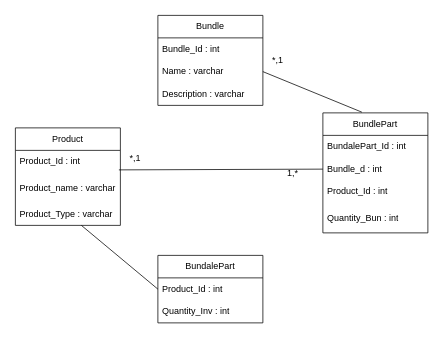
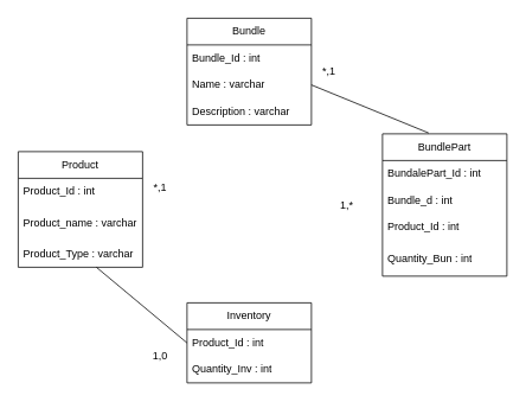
- <mxCell id="18" value="" style="endArrow=none;html=1;rounded=0;entryX=0;entryY=0.5;entryDx=0;entryDy=0;exitX=0.986;exitY=-0.1;exitDx=0;exitDy=0;exitPerimeter=0;" edge="1" parent="1" source="8" target="12"><mxGeometry width="50" height="50" relative="1" as="geometry"><mxPoint x="270" y="250" as="sourcePoint" /><mxPoint x="320" y="200" as="targetPoint" /></mxGeometry></mxCell>
- <mxCell id="15" value="BundalePart" style="swimlane;fontStyle=0;childLayout=stackLayout;horizontal=1;startSize=30;horizontalStack=0;resizeParent=1;resizeParentMax=0;resizeLast=0;collapsible=1;marginBottom=0;whiteSpace=wrap;html=1;" vertex="1" parent="1"><mxGeometry x="210" y="340" width="140" height="90" as="geometry" /></mxCell>
+ <mxCell id="15" value="Inventory" style="swimlane;fontStyle=0;childLayout=stackLayout;horizontal=1;startSize=30;horizontalStack=0;resizeParent=1;resizeParentMax=0;resizeLast=0;collapsible=1;marginBottom=0;whiteSpace=wrap;html=1;" vertex="1" parent="1"><mxGeometry x="210" y="340" width="140" height="90" as="geometry" /></mxCell>
+ <mxCell id="24" value="&lt;div&gt;1,0&lt;/div&gt;" style="text;html=1;align=center;verticalAlign=middle;whiteSpace=wrap;rounded=0;" vertex="1" parent="1"><mxGeometry x="160" y="390" width="40" height="20" as="geometry" /></mxCell>
